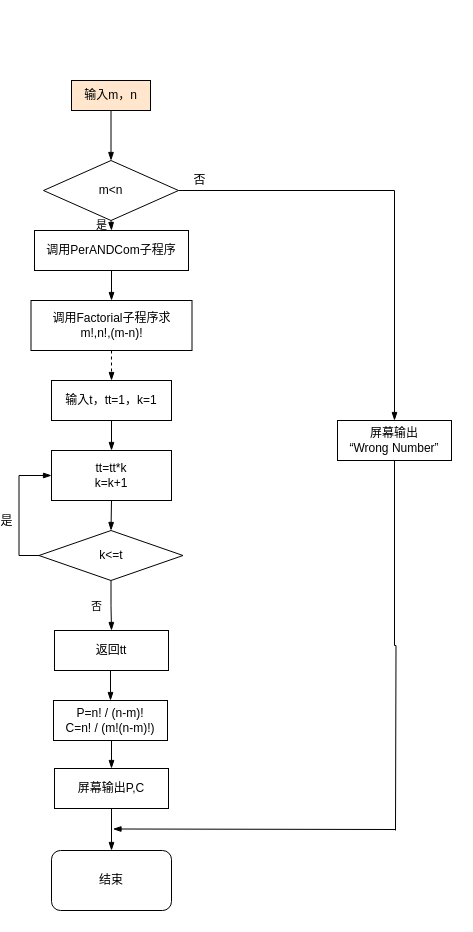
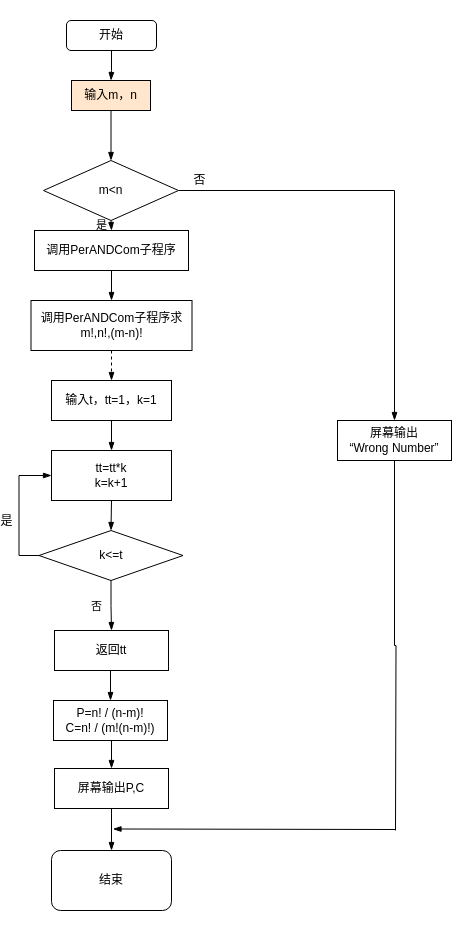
+ <mxCell id="3" value="开始" style="rounded=1;whiteSpace=wrap;html=1;" vertex="1" parent="1"><mxGeometry x="56" y="20" width="90" height="30" as="geometry" /></mxCell>
+ <mxCell id="2" style="edgeStyle=orthogonalEdgeStyle;rounded=0;orthogonalLoop=1;jettySize=auto;html=1;exitX=0.5;exitY=1;exitDx=0;exitDy=0;endArrow=blockThin;endFill=1;" edge="1" parent="1" source="3" target="5"><mxGeometry relative="1" as="geometry" /></mxCell>
- <mxCell id="13" value="调用Factorial子程序&lt;span&gt;求&lt;br&gt;m!,n!,(m-n)!&lt;/span&gt;" style="rounded=0;whiteSpace=wrap;html=1;" vertex="1" parent="1"><mxGeometry x="20.5" y="300" width="161" height="50" as="geometry" /></mxCell>
+ <mxCell id="13" value="调用PerANDCom子程序&lt;span&gt;求&lt;br&gt;m!,n!,(m-n)!&lt;/span&gt;" style="rounded=0;whiteSpace=wrap;html=1;" vertex="1" parent="1"><mxGeometry x="20.5" y="300" width="161" height="50" as="geometry" /></mxCell>
